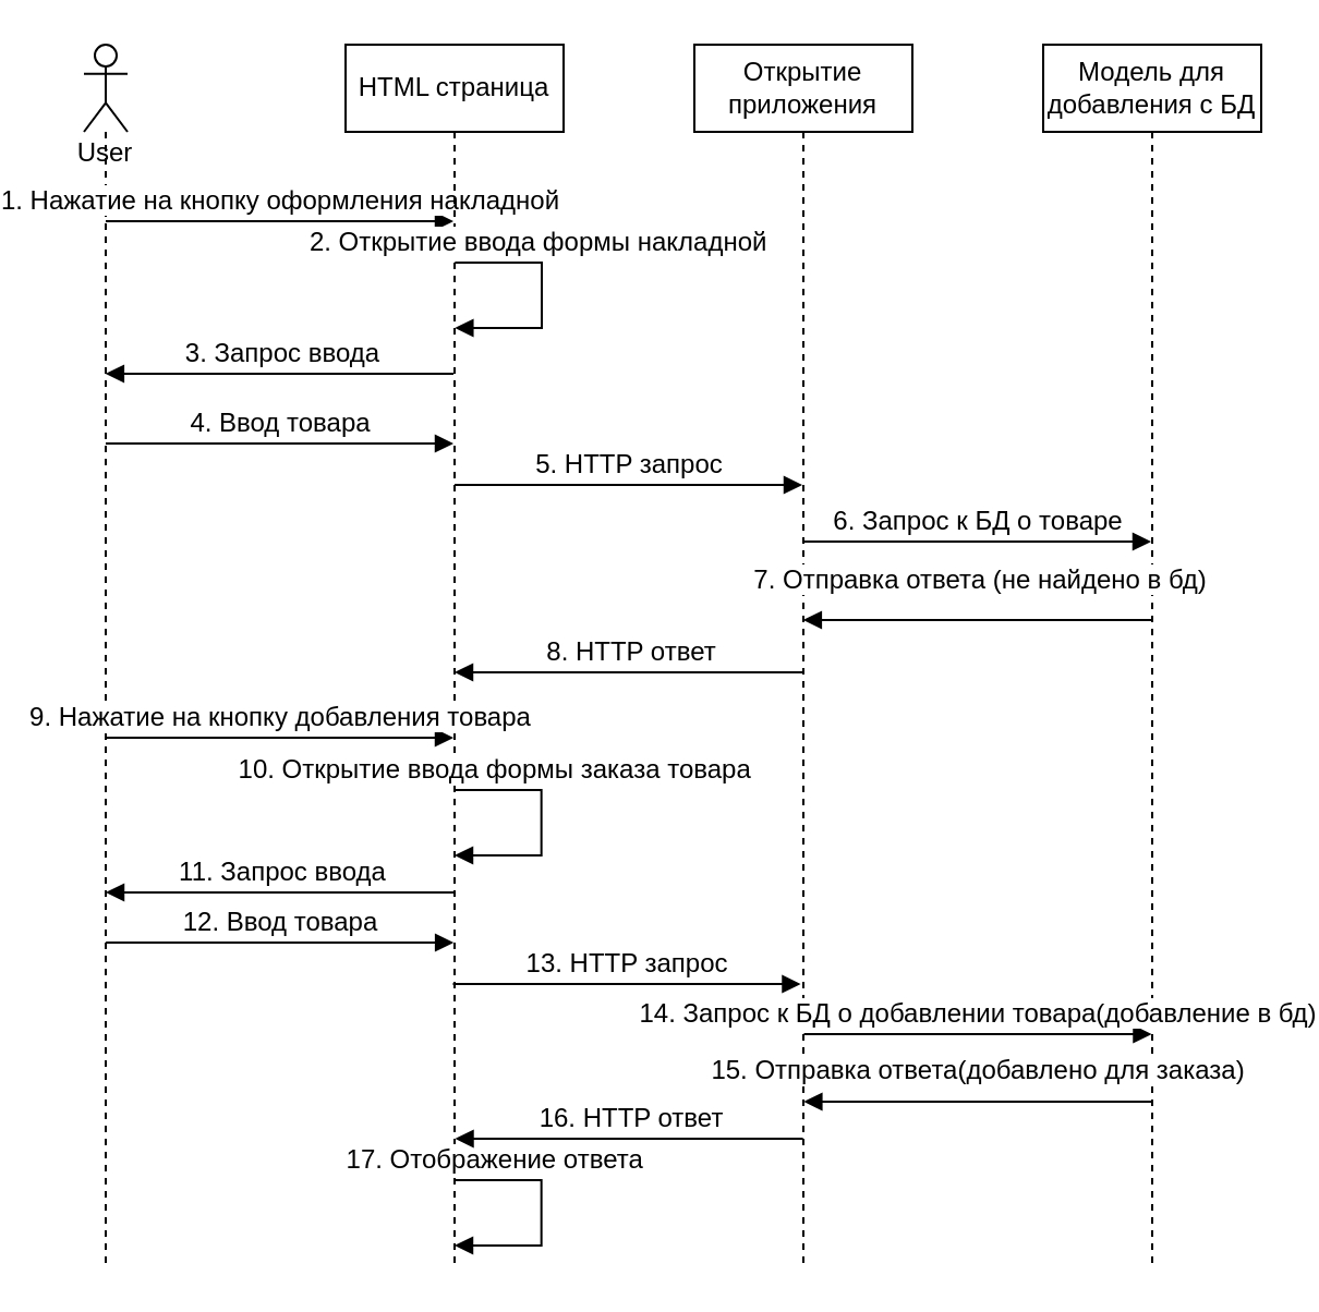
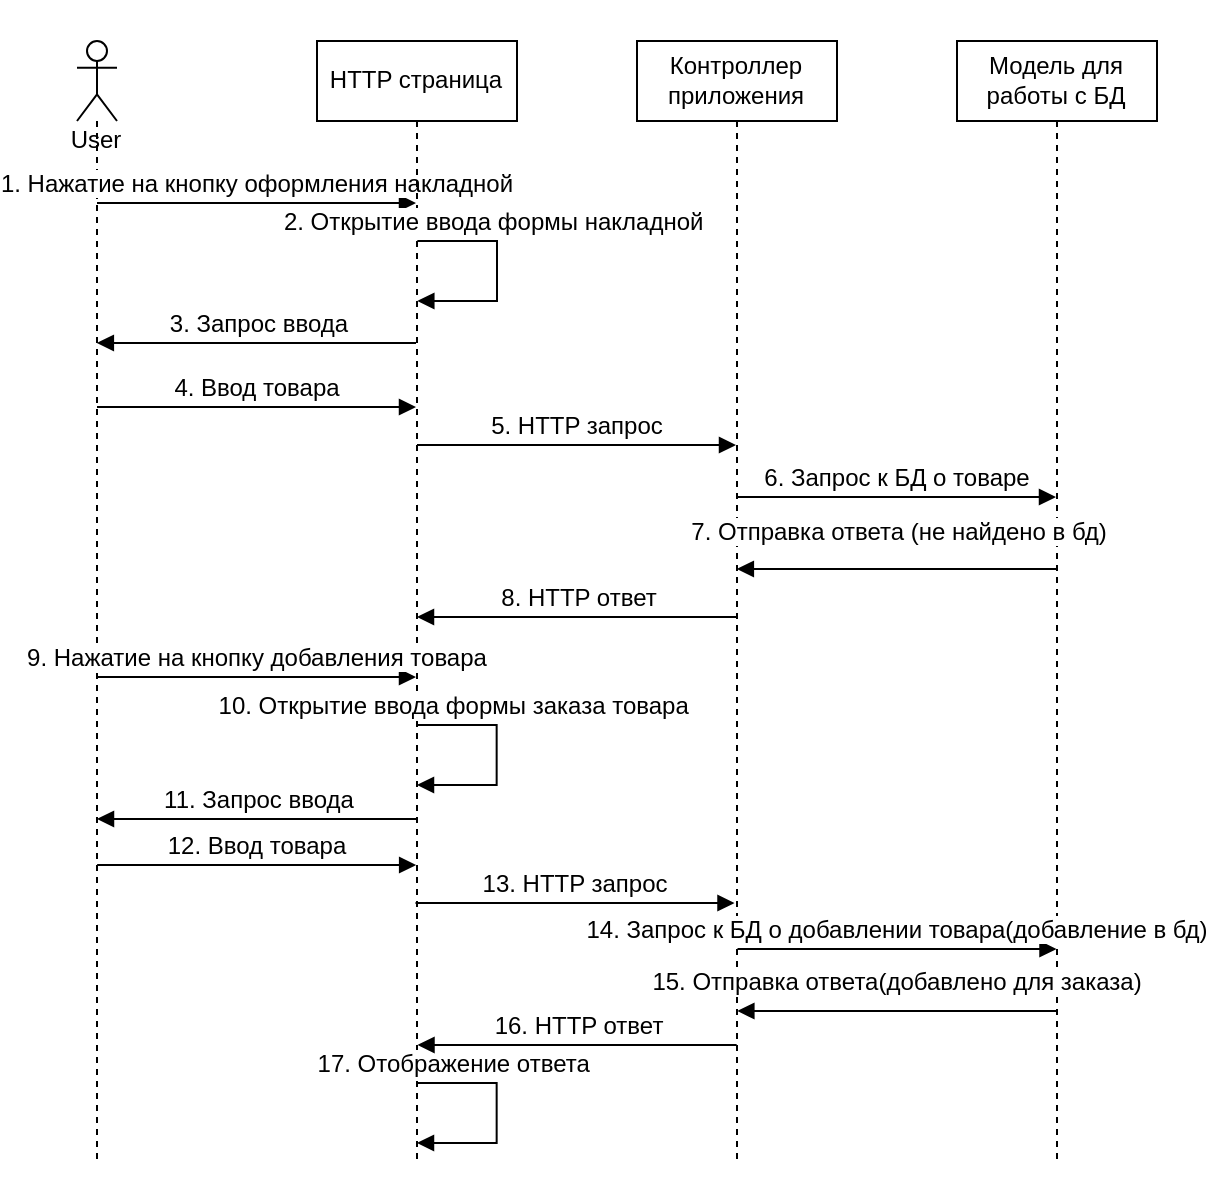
- <mxCell id="4" value="HTML страница" style="shape=umlLifeline;perimeter=lifelinePerimeter;whiteSpace=wrap;html=1;container=1;collapsible=0;recursiveResize=0;outlineConnect=0;rounded=0;gradientColor=none;" parent="1" vertex="1"><mxGeometry x="140" y="20" width="100" height="560" as="geometry" /></mxCell>
+ <mxCell id="4" value="HTTP страница" style="shape=umlLifeline;perimeter=lifelinePerimeter;whiteSpace=wrap;html=1;container=1;collapsible=0;recursiveResize=0;outlineConnect=0;rounded=0;gradientColor=none;" parent="1" vertex="1"><mxGeometry x="140" y="20" width="100" height="560" as="geometry" /></mxCell>
- <mxCell id="7" value="Открытие приложения" style="shape=umlLifeline;perimeter=lifelinePerimeter;whiteSpace=wrap;html=1;container=1;collapsible=0;recursiveResize=0;outlineConnect=0;rounded=0;gradientColor=none;" parent="1" vertex="1"><mxGeometry x="300" y="20" width="100" height="560" as="geometry" /></mxCell>
+ <mxCell id="7" value="Контроллер приложения" style="shape=umlLifeline;perimeter=lifelinePerimeter;whiteSpace=wrap;html=1;container=1;collapsible=0;recursiveResize=0;outlineConnect=0;rounded=0;gradientColor=none;" parent="1" vertex="1"><mxGeometry x="300" y="20" width="100" height="560" as="geometry" /></mxCell>
- <mxCell id="9" value="Модель для добавления с БД" style="shape=umlLifeline;perimeter=lifelinePerimeter;whiteSpace=wrap;html=1;container=1;collapsible=0;recursiveResize=0;outlineConnect=0;rounded=0;gradientColor=none;" parent="1" vertex="1"><mxGeometry x="460" y="20" width="100" height="560" as="geometry" /></mxCell>
+ <mxCell id="9" value="Модель для работы с БД" style="shape=umlLifeline;perimeter=lifelinePerimeter;whiteSpace=wrap;html=1;container=1;collapsible=0;recursiveResize=0;outlineConnect=0;rounded=0;gradientColor=none;" parent="1" vertex="1"><mxGeometry x="460" y="20" width="100" height="560" as="geometry" /></mxCell>
